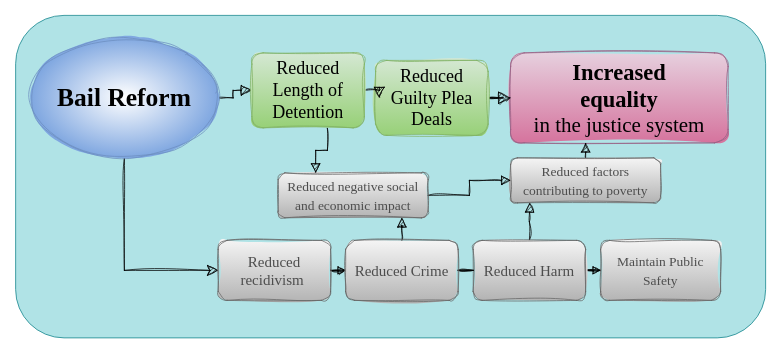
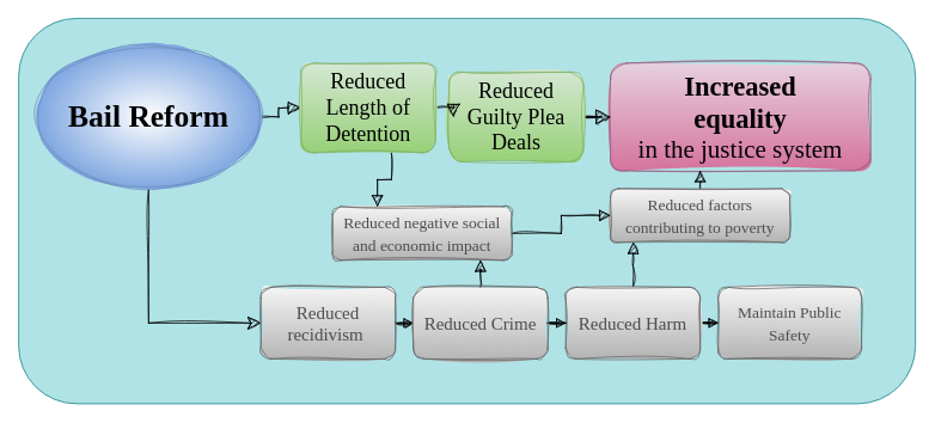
- <mxCell id="12" value="" style="edgeStyle=orthogonalEdgeStyle;rounded=0;orthogonalLoop=1;jettySize=auto;html=1;fontFamily=Georgia;fontSize=20;endArrow=none;endFill=1;endSize=8;sketch=1;curveFitting=1;jiggle=2;" parent="1" source="14" target="10" edge="1"><mxGeometry relative="1" as="geometry" /></mxCell>
+ <mxCell id="12" value="" style="edgeStyle=orthogonalEdgeStyle;rounded=0;orthogonalLoop=1;jettySize=auto;html=1;fontFamily=Georgia;fontSize=20;endArrow=block;endFill=1;endSize=8;sketch=1;curveFitting=1;jiggle=2;" parent="1" source="14" target="10" edge="1"><mxGeometry relative="1" as="geometry" /></mxCell>
